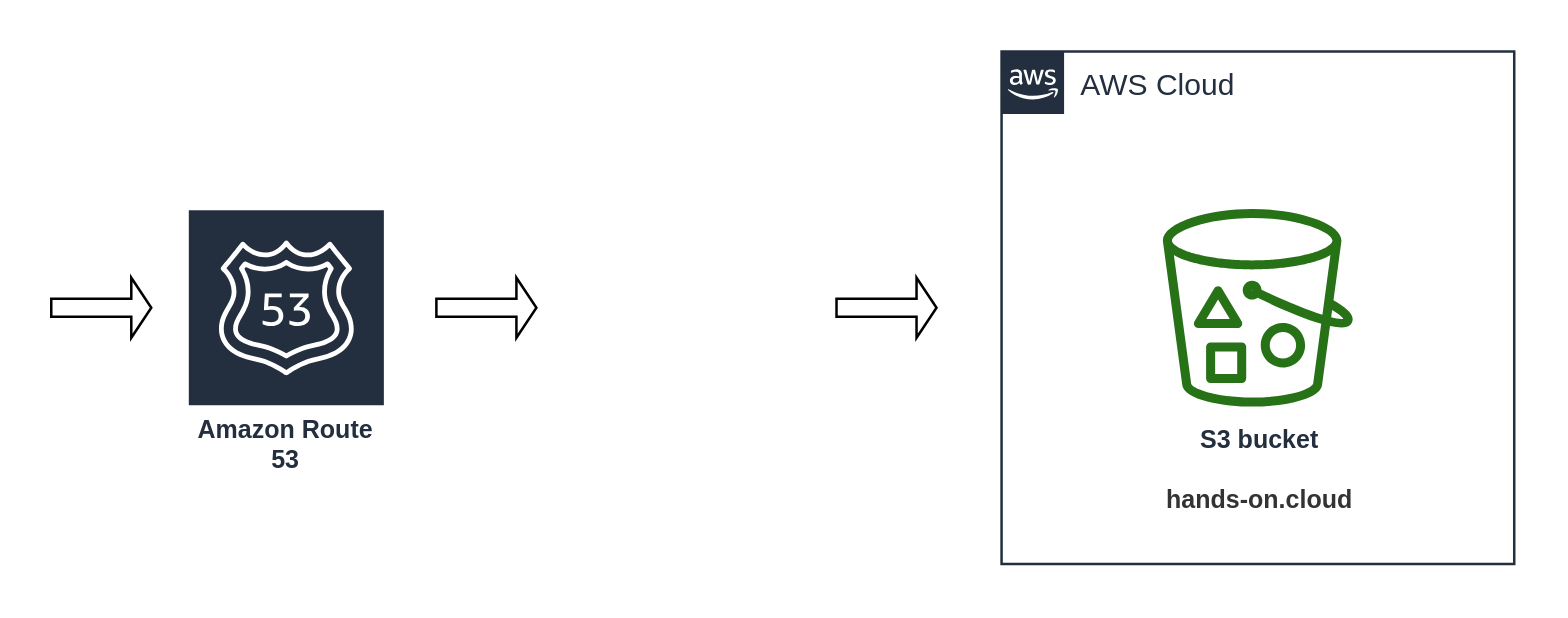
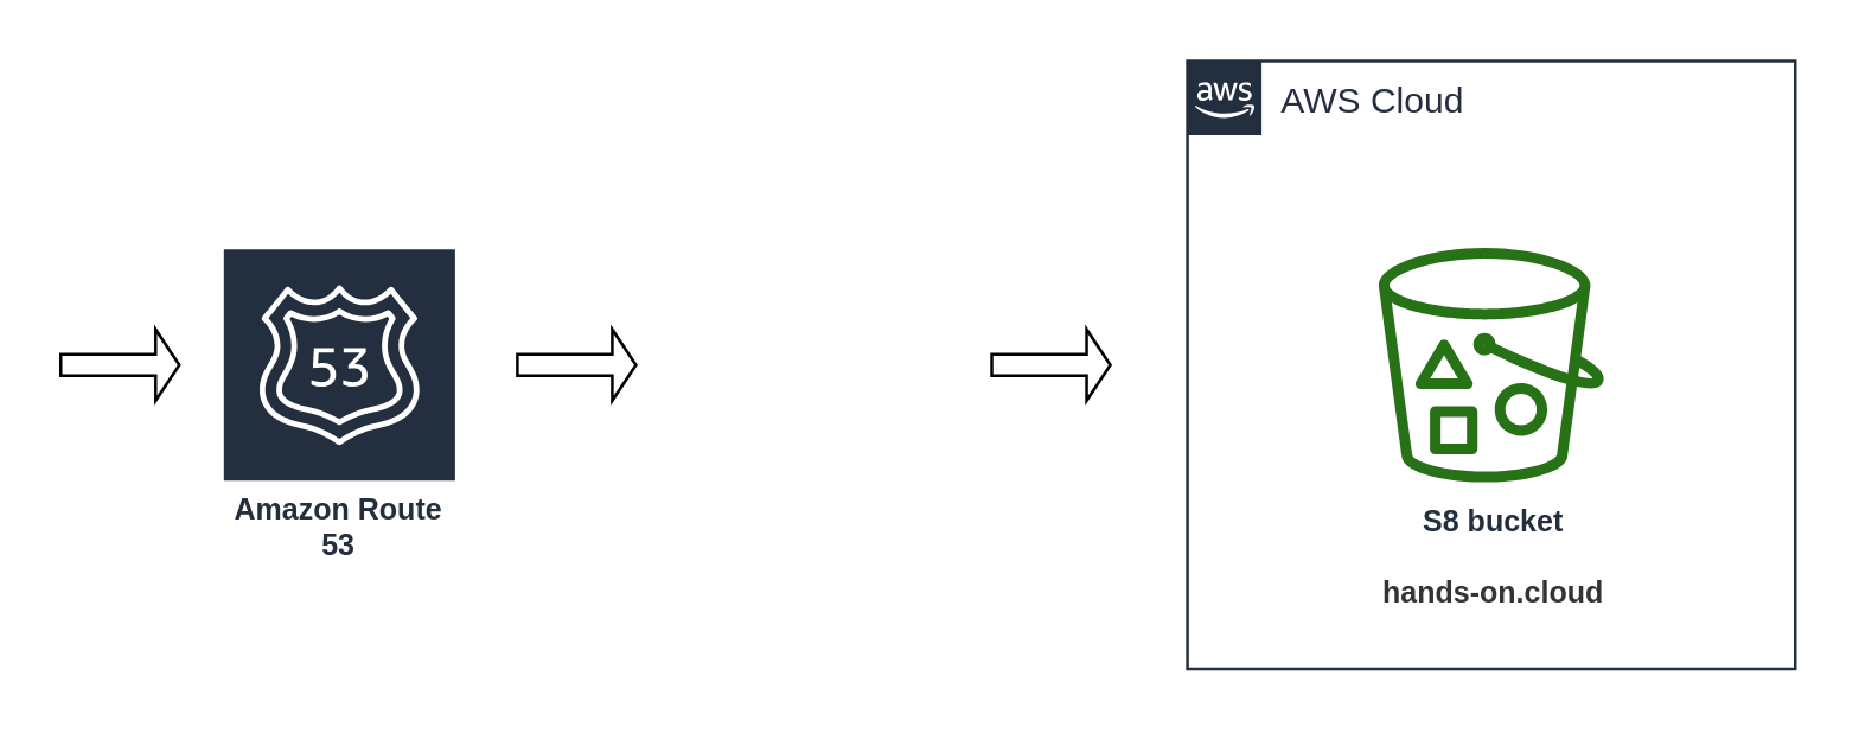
- <mxCell id="3" value="S3 bucket&lt;br&gt;&lt;br&gt;&lt;font color=&quot;#333333&quot;&gt;hands-on.cloud&lt;/font&gt;" style="outlineConnect=0;fontColor=#232F3E;gradientColor=none;fillColor=#277116;strokeColor=none;dashed=0;verticalLabelPosition=bottom;verticalAlign=top;align=center;html=1;fontSize=10;fontStyle=1;aspect=fixed;pointerEvents=1;shape=mxgraph.aws4.bucket_with_objects;" parent="1" vertex="1"><mxGeometry x="464.5" y="82.5" width="76" height="80" as="geometry" /></mxCell>
+ <mxCell id="3" value="S8 bucket&lt;br&gt;&lt;br&gt;&lt;font color=&quot;#333333&quot;&gt;hands-on.cloud&lt;/font&gt;" style="outlineConnect=0;fontColor=#232F3E;gradientColor=none;fillColor=#277116;strokeColor=none;dashed=0;verticalLabelPosition=bottom;verticalAlign=top;align=center;html=1;fontSize=10;fontStyle=1;aspect=fixed;pointerEvents=1;shape=mxgraph.aws4.bucket_with_objects;" parent="1" vertex="1"><mxGeometry x="464.5" y="82.5" width="76" height="80" as="geometry" /></mxCell>
